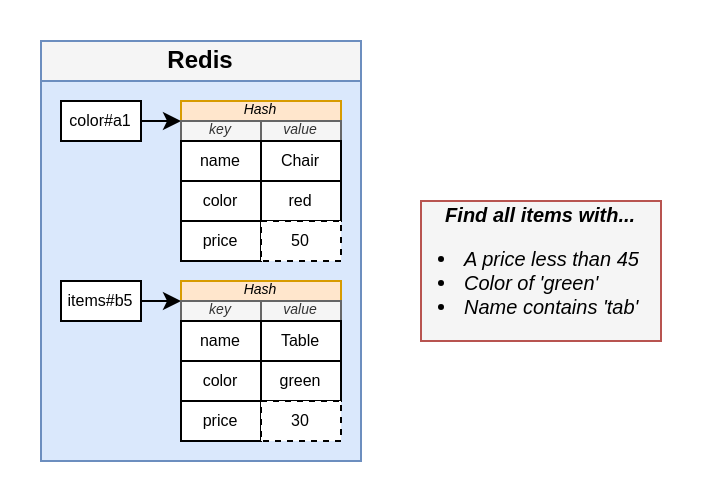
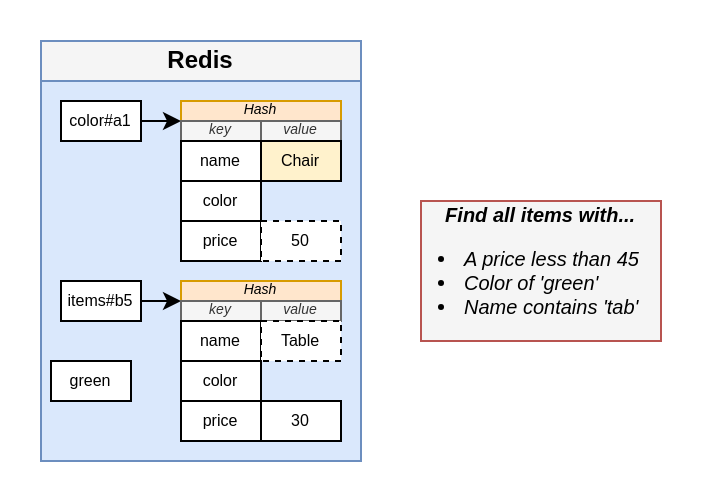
- <mxCell id="10" value="Chair" style="rounded=0;whiteSpace=wrap;html=1;fontSize=8;fontStyle=0;" vertex="1" parent="1"><mxGeometry x="130" y="70" width="40" height="20" as="geometry" /></mxCell>
+ <mxCell id="10" value="Chair" style="rounded=0;whiteSpace=wrap;html=1;fontSize=8;fontStyle=0;fillColor=#fff2cc;" vertex="1" parent="1"><mxGeometry x="130" y="70" width="40" height="20" as="geometry" /></mxCell>
- <mxCell id="12" value="red" style="rounded=0;whiteSpace=wrap;html=1;fontSize=8;fontStyle=0;" vertex="1" parent="1"><mxGeometry x="130" y="90" width="40" height="20" as="geometry" /></mxCell>
- <mxCell id="21" value="Table" style="rounded=0;whiteSpace=wrap;html=1;fontSize=8;fontStyle=0;" vertex="1" parent="1"><mxGeometry x="130" y="160" width="40" height="20" as="geometry" /></mxCell>
+ <mxCell id="21" value="Table" style="rounded=0;whiteSpace=wrap;html=1;fontSize=8;fontStyle=0;dashed=1;" vertex="1" parent="1"><mxGeometry x="130" y="160" width="40" height="20" as="geometry" /></mxCell>
- <mxCell id="23" value="green" style="rounded=0;whiteSpace=wrap;html=1;fontSize=8;fontStyle=0;" vertex="1" parent="1"><mxGeometry x="130" y="180" width="40" height="20" as="geometry" /></mxCell>
+ <mxCell id="23" value="green" style="rounded=0;whiteSpace=wrap;html=1;fontSize=8;fontStyle=0;" vertex="1" parent="1"><mxGeometry x="25" y="180" width="40" height="20" as="geometry" /></mxCell>
- <mxCell id="25" value="30" style="rounded=0;whiteSpace=wrap;html=1;fontSize=8;fontStyle=0;dashed=1;" vertex="1" parent="1"><mxGeometry x="130" y="200" width="40" height="20" as="geometry" /></mxCell>
+ <mxCell id="25" value="30" style="rounded=0;whiteSpace=wrap;html=1;fontSize=8;fontStyle=0;" vertex="1" parent="1"><mxGeometry x="130" y="200" width="40" height="20" as="geometry" /></mxCell>
